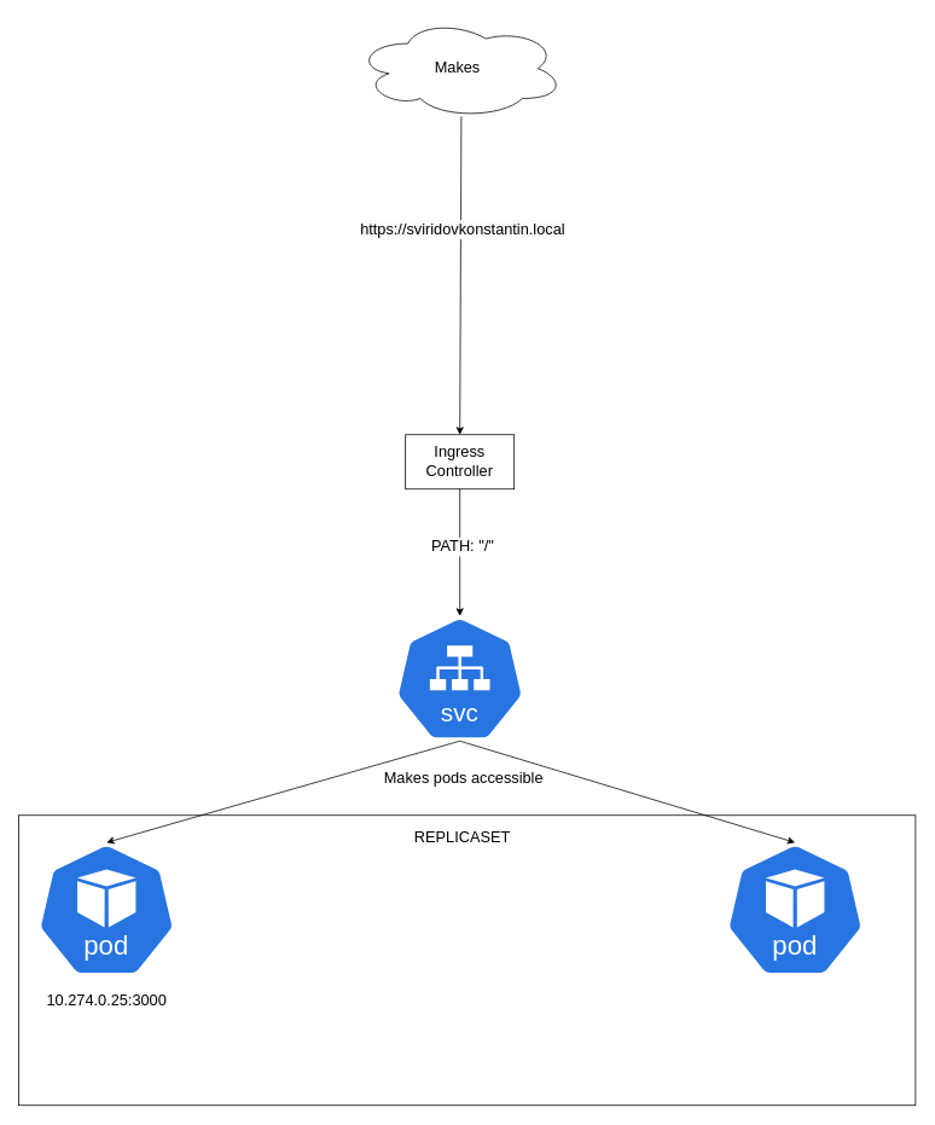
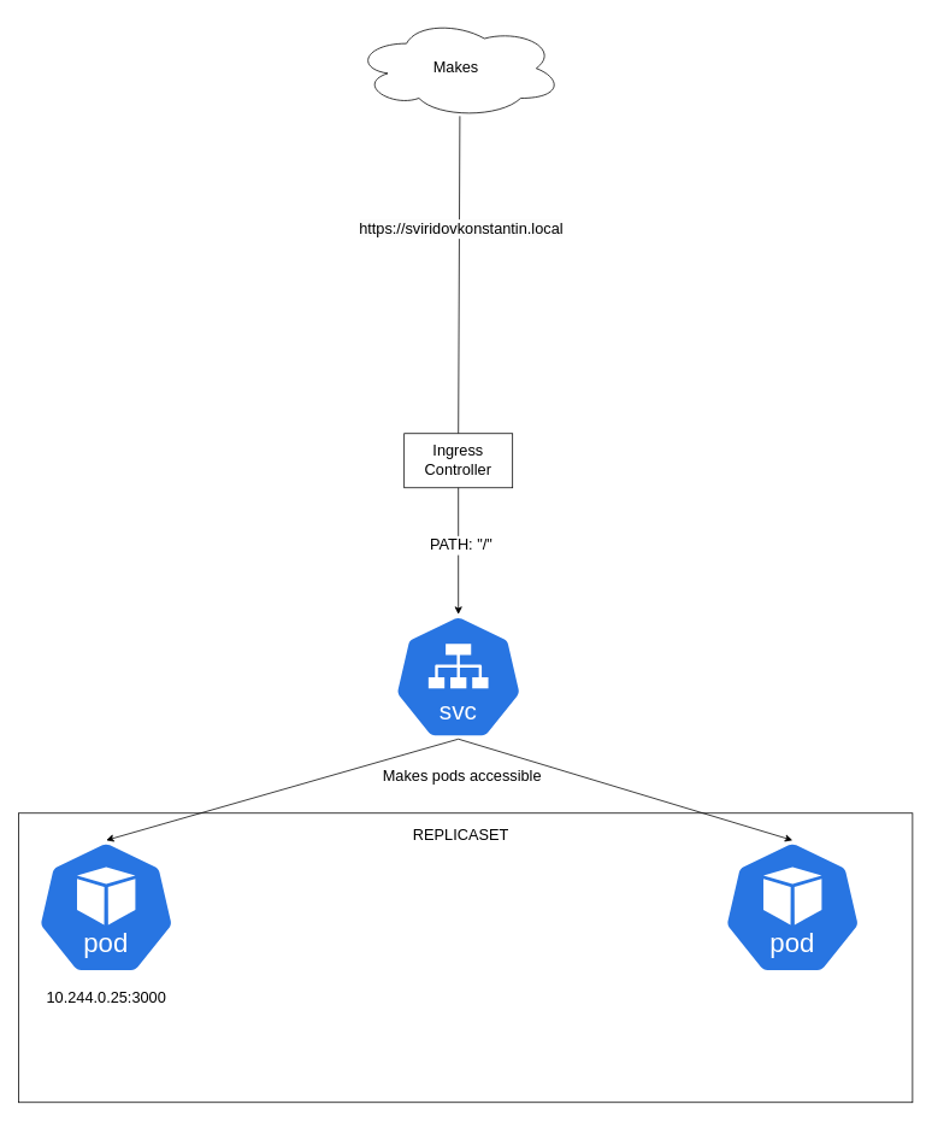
- <mxCell id="8" value="" style="endArrow=classic;html=1;rounded=0;exitX=0.507;exitY=0.98;exitDx=0;exitDy=0;exitPerimeter=0;entryX=0.5;entryY=0;entryDx=0;entryDy=0;" parent="1" source="10" target="14" edge="1"><mxGeometry width="50" height="50" relative="1" as="geometry"><mxPoint x="507" y="549" as="sourcePoint" /><mxPoint x="507" y="469" as="targetPoint" /></mxGeometry></mxCell>
+ <mxCell id="8" value="" style="endArrow=none;html=1;rounded=0;exitX=0.507;exitY=0.98;exitDx=0;exitDy=0;exitPerimeter=0;entryX=0.5;entryY=0;entryDx=0;entryDy=0;" parent="1" source="10" target="14" edge="1"><mxGeometry width="50" height="50" relative="1" as="geometry"><mxPoint x="507" y="549" as="sourcePoint" /><mxPoint x="507" y="469" as="targetPoint" /></mxGeometry></mxCell>
- <mxCell id="7" value="&lt;font style=&quot;font-size: 17px;&quot;&gt;10.274.0.25:3000&lt;/font&gt;&lt;div&gt;&lt;span style=&quot;font-size: 17px;&quot;&gt;&lt;br&gt;&lt;/span&gt;&lt;div style=&quot;font-size: 17px;&quot;&gt;&lt;br&gt;&lt;/div&gt;&lt;/div&gt;" style="text;html=1;align=center;verticalAlign=middle;resizable=0;points=[];autosize=1;strokeColor=none;fillColor=none;" parent="1" vertex="1"><mxGeometry x="37.08" y="1089" width="160" height="70" as="geometry" /></mxCell>
+ <mxCell id="7" value="&lt;font style=&quot;font-size: 17px;&quot;&gt;10.244.0.25:3000&lt;/font&gt;&lt;div&gt;&lt;span style=&quot;font-size: 17px;&quot;&gt;&lt;br&gt;&lt;/span&gt;&lt;div style=&quot;font-size: 17px;&quot;&gt;&lt;br&gt;&lt;/div&gt;&lt;/div&gt;" style="text;html=1;align=center;verticalAlign=middle;resizable=0;points=[];autosize=1;strokeColor=none;fillColor=none;" parent="1" vertex="1"><mxGeometry x="37.08" y="1089" width="160" height="70" as="geometry" /></mxCell>
